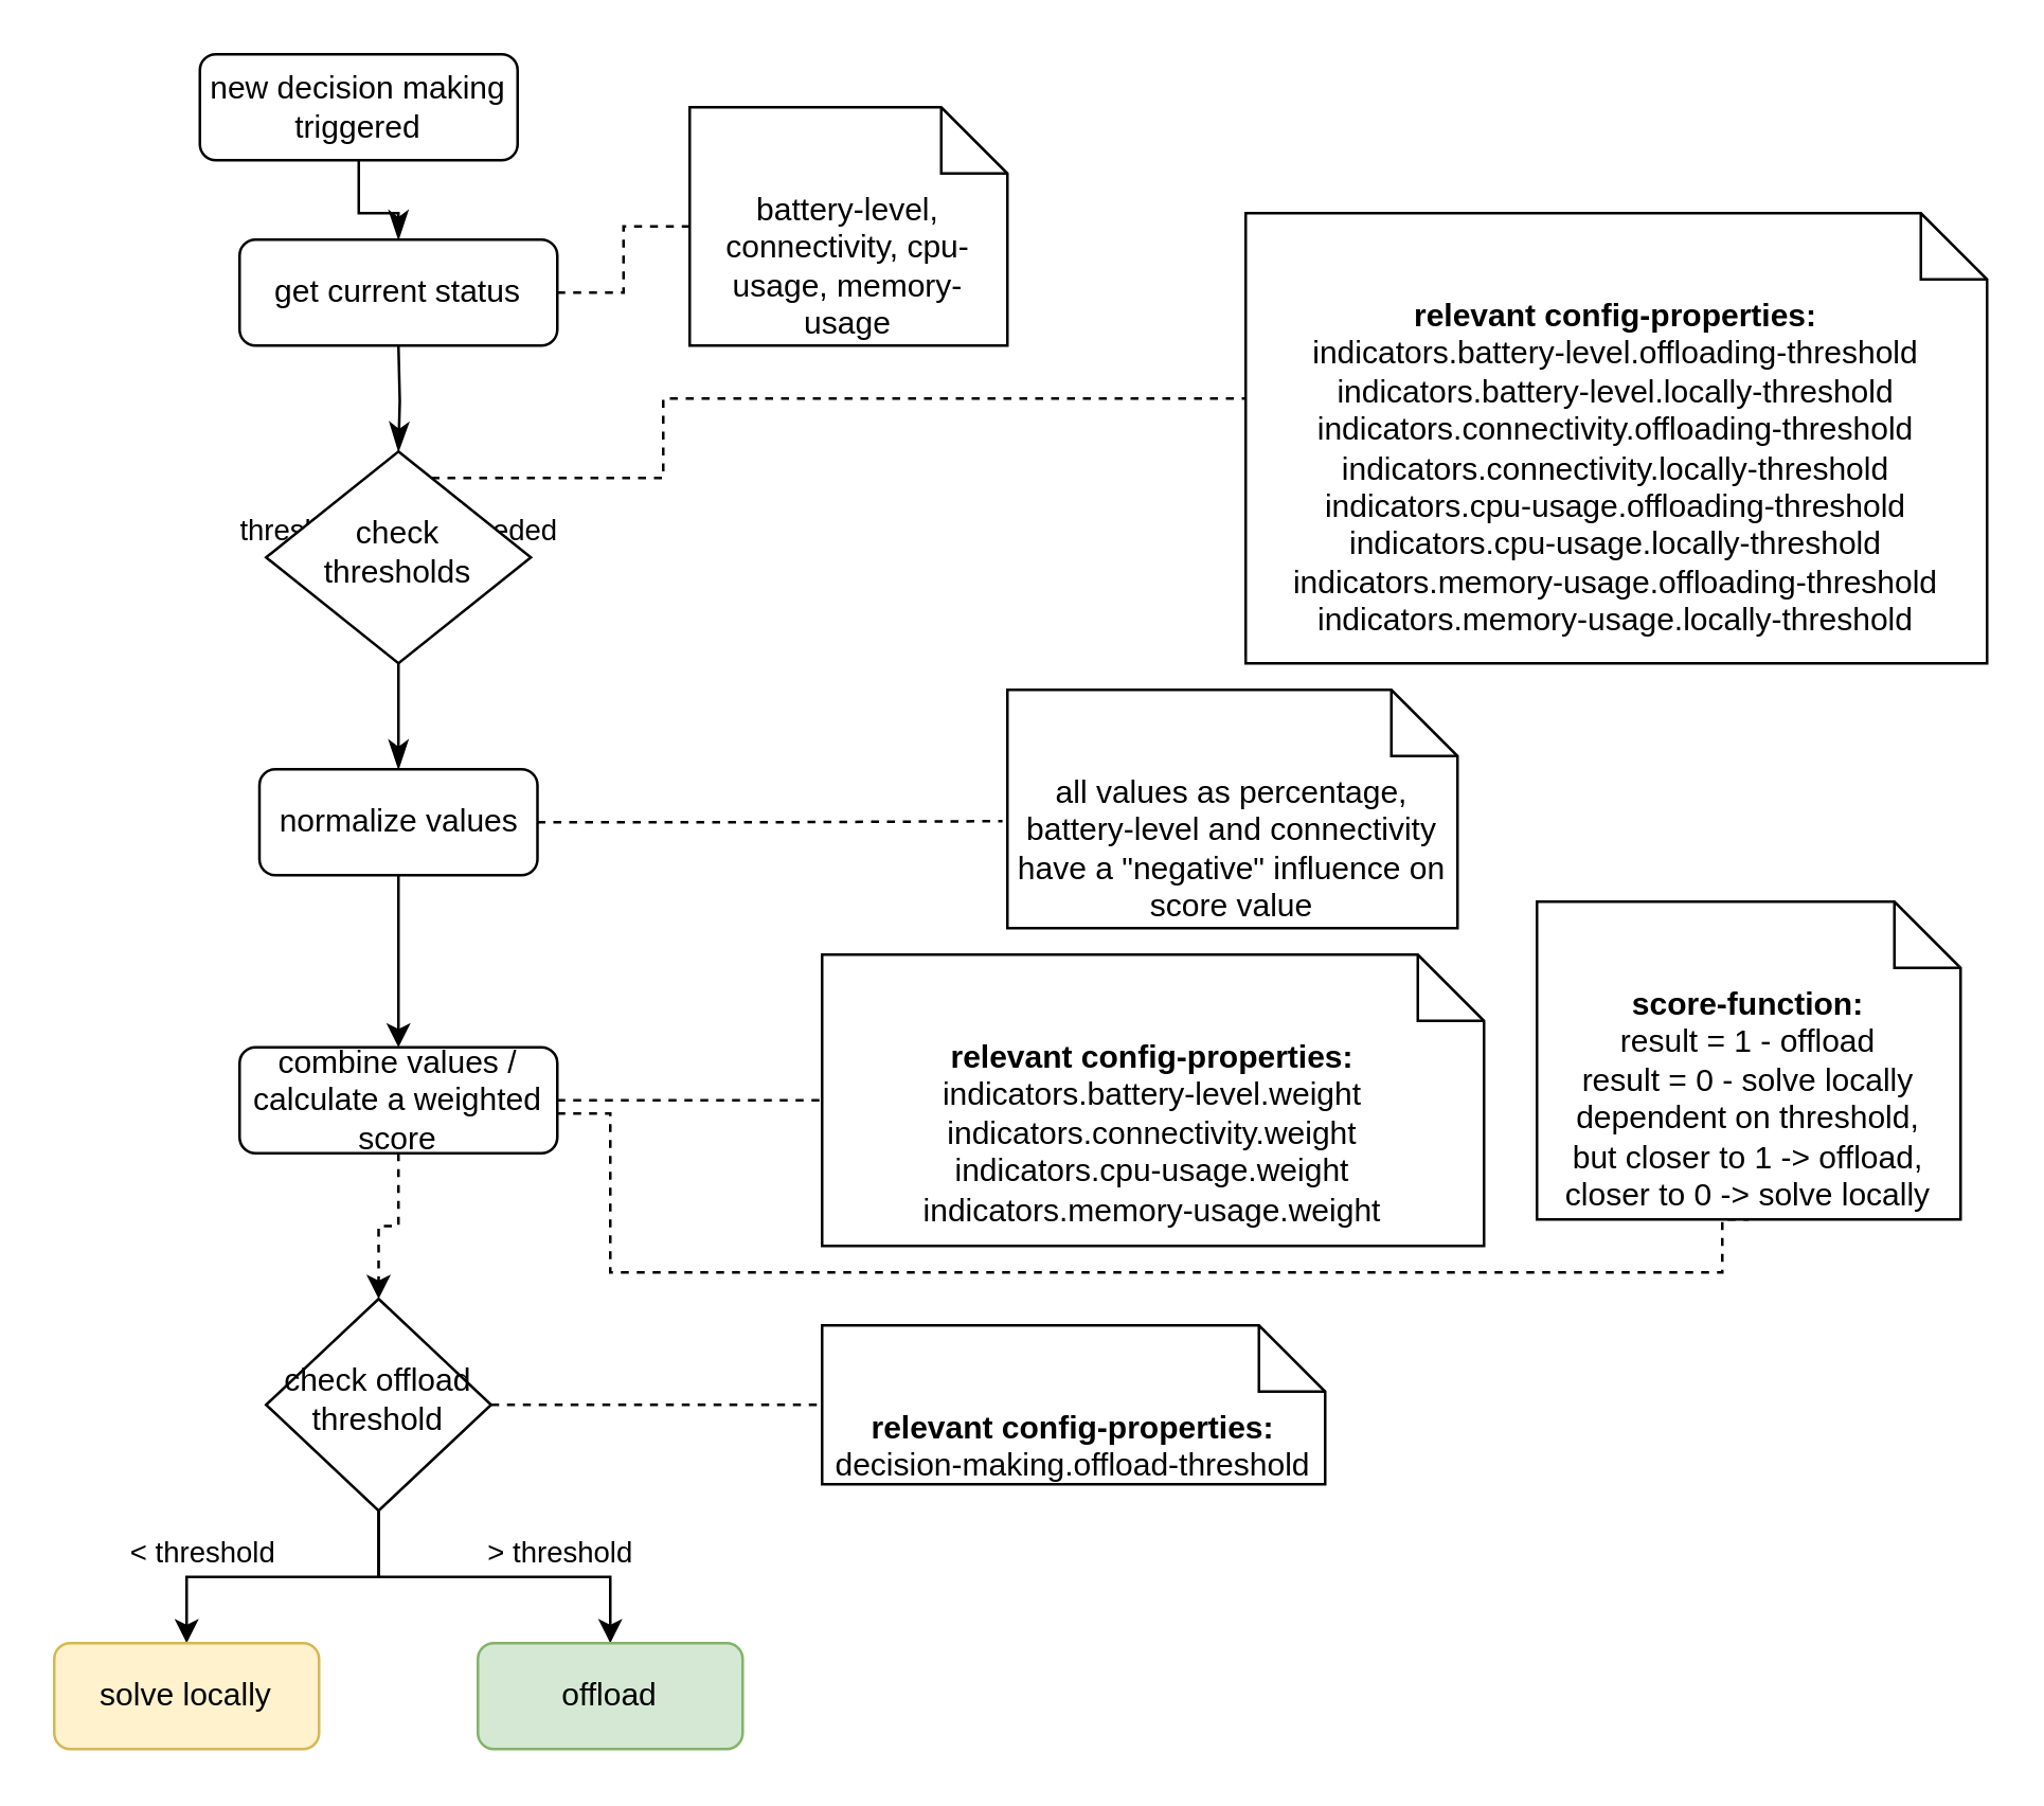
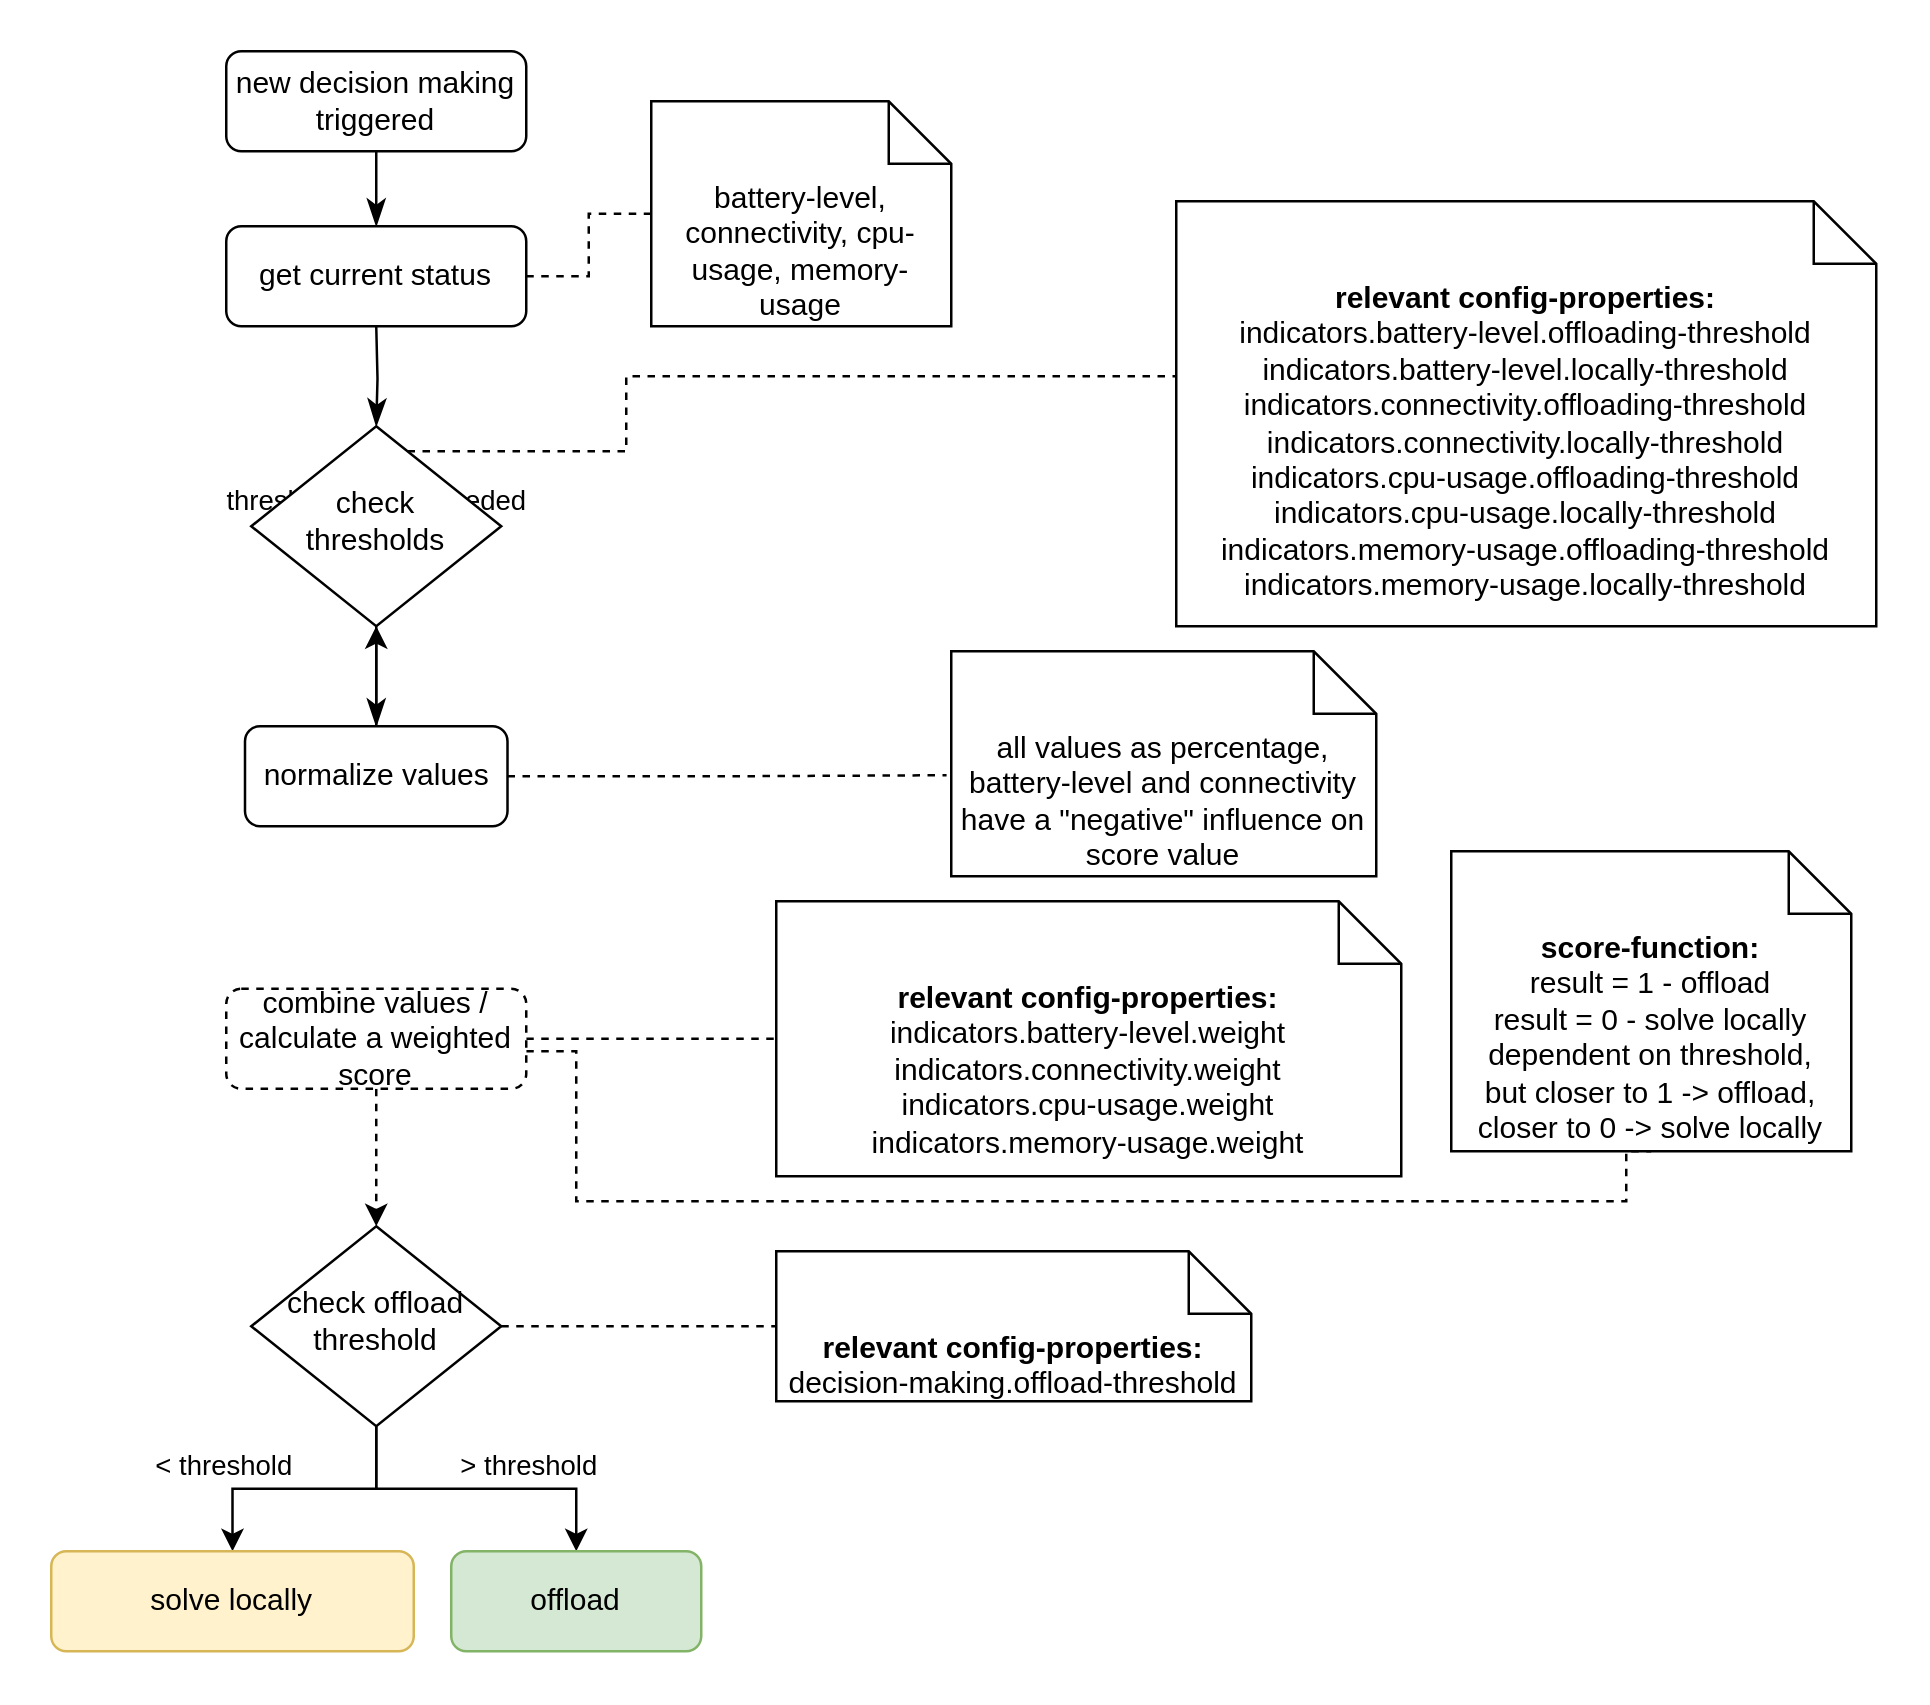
- <mxCell id="3" value="new decision making triggered" style="rounded=1;whiteSpace=wrap;html=1;fontSize=12;glass=0;strokeWidth=1;shadow=0;" parent="1" vertex="1"><mxGeometry x="75" y="20" width="120" height="40" as="geometry" /></mxCell>
+ <mxCell id="3" value="new decision making triggered" style="rounded=1;whiteSpace=wrap;html=1;fontSize=12;glass=0;strokeWidth=1;shadow=0;" parent="1" vertex="1"><mxGeometry x="90" y="20" width="120" height="40" as="geometry" /></mxCell>
- <mxCell id="13" style="edgeStyle=orthogonalEdgeStyle;rounded=0;orthogonalLoop=1;jettySize=auto;html=1;entryX=0.5;entryY=0;entryDx=0;entryDy=0;endArrow=classic;endFill=1;" edge="1" parent="1" source="14" target="10"><mxGeometry relative="1" as="geometry" /></mxCell>
+ <mxCell id="13" style="edgeStyle=orthogonalEdgeStyle;rounded=0;orthogonalLoop=1;jettySize=auto;html=1;endArrow=classic;endFill=1;" edge="1" parent="1" source="14" target="6"><mxGeometry relative="1" as="geometry" /></mxCell>
- <mxCell id="10" value="combine values / calculate a weighted score" style="rounded=1;whiteSpace=wrap;html=1;fontSize=12;glass=0;strokeWidth=1;shadow=0;" parent="1" vertex="1"><mxGeometry x="90" y="395" width="120" height="40" as="geometry" /></mxCell>
+ <mxCell id="10" value="combine values / calculate a weighted score" style="rounded=1;whiteSpace=wrap;html=1;fontSize=12;glass=0;strokeWidth=1;shadow=0;dashed=1;" parent="1" vertex="1"><mxGeometry x="90" y="395" width="120" height="40" as="geometry" /></mxCell>
- <mxCell id="27" value="check offload threshold" style="rhombus;whiteSpace=wrap;html=1;shadow=0;fontFamily=Helvetica;fontSize=12;align=center;strokeWidth=1;spacing=6;spacingTop=-4;" vertex="1" parent="1"><mxGeometry x="100" y="490" width="85" height="80" as="geometry" /></mxCell>
+ <mxCell id="27" value="check offload threshold" style="rhombus;whiteSpace=wrap;html=1;shadow=0;fontFamily=Helvetica;fontSize=12;align=center;strokeWidth=1;spacing=6;spacingTop=-4;" vertex="1" parent="1"><mxGeometry x="100" y="490" width="100" height="80" as="geometry" /></mxCell>
- <mxCell id="28" value="solve locally" style="rounded=1;whiteSpace=wrap;html=1;fillColor=#fff2cc;strokeColor=#d6b656;" vertex="1" parent="1"><mxGeometry x="20" y="620" width="100" height="40" as="geometry" /></mxCell>
+ <mxCell id="28" value="solve locally" style="rounded=1;whiteSpace=wrap;html=1;fillColor=#fff2cc;strokeColor=#d6b656;" vertex="1" parent="1"><mxGeometry x="20" y="620" width="145" height="40" as="geometry" /></mxCell>
